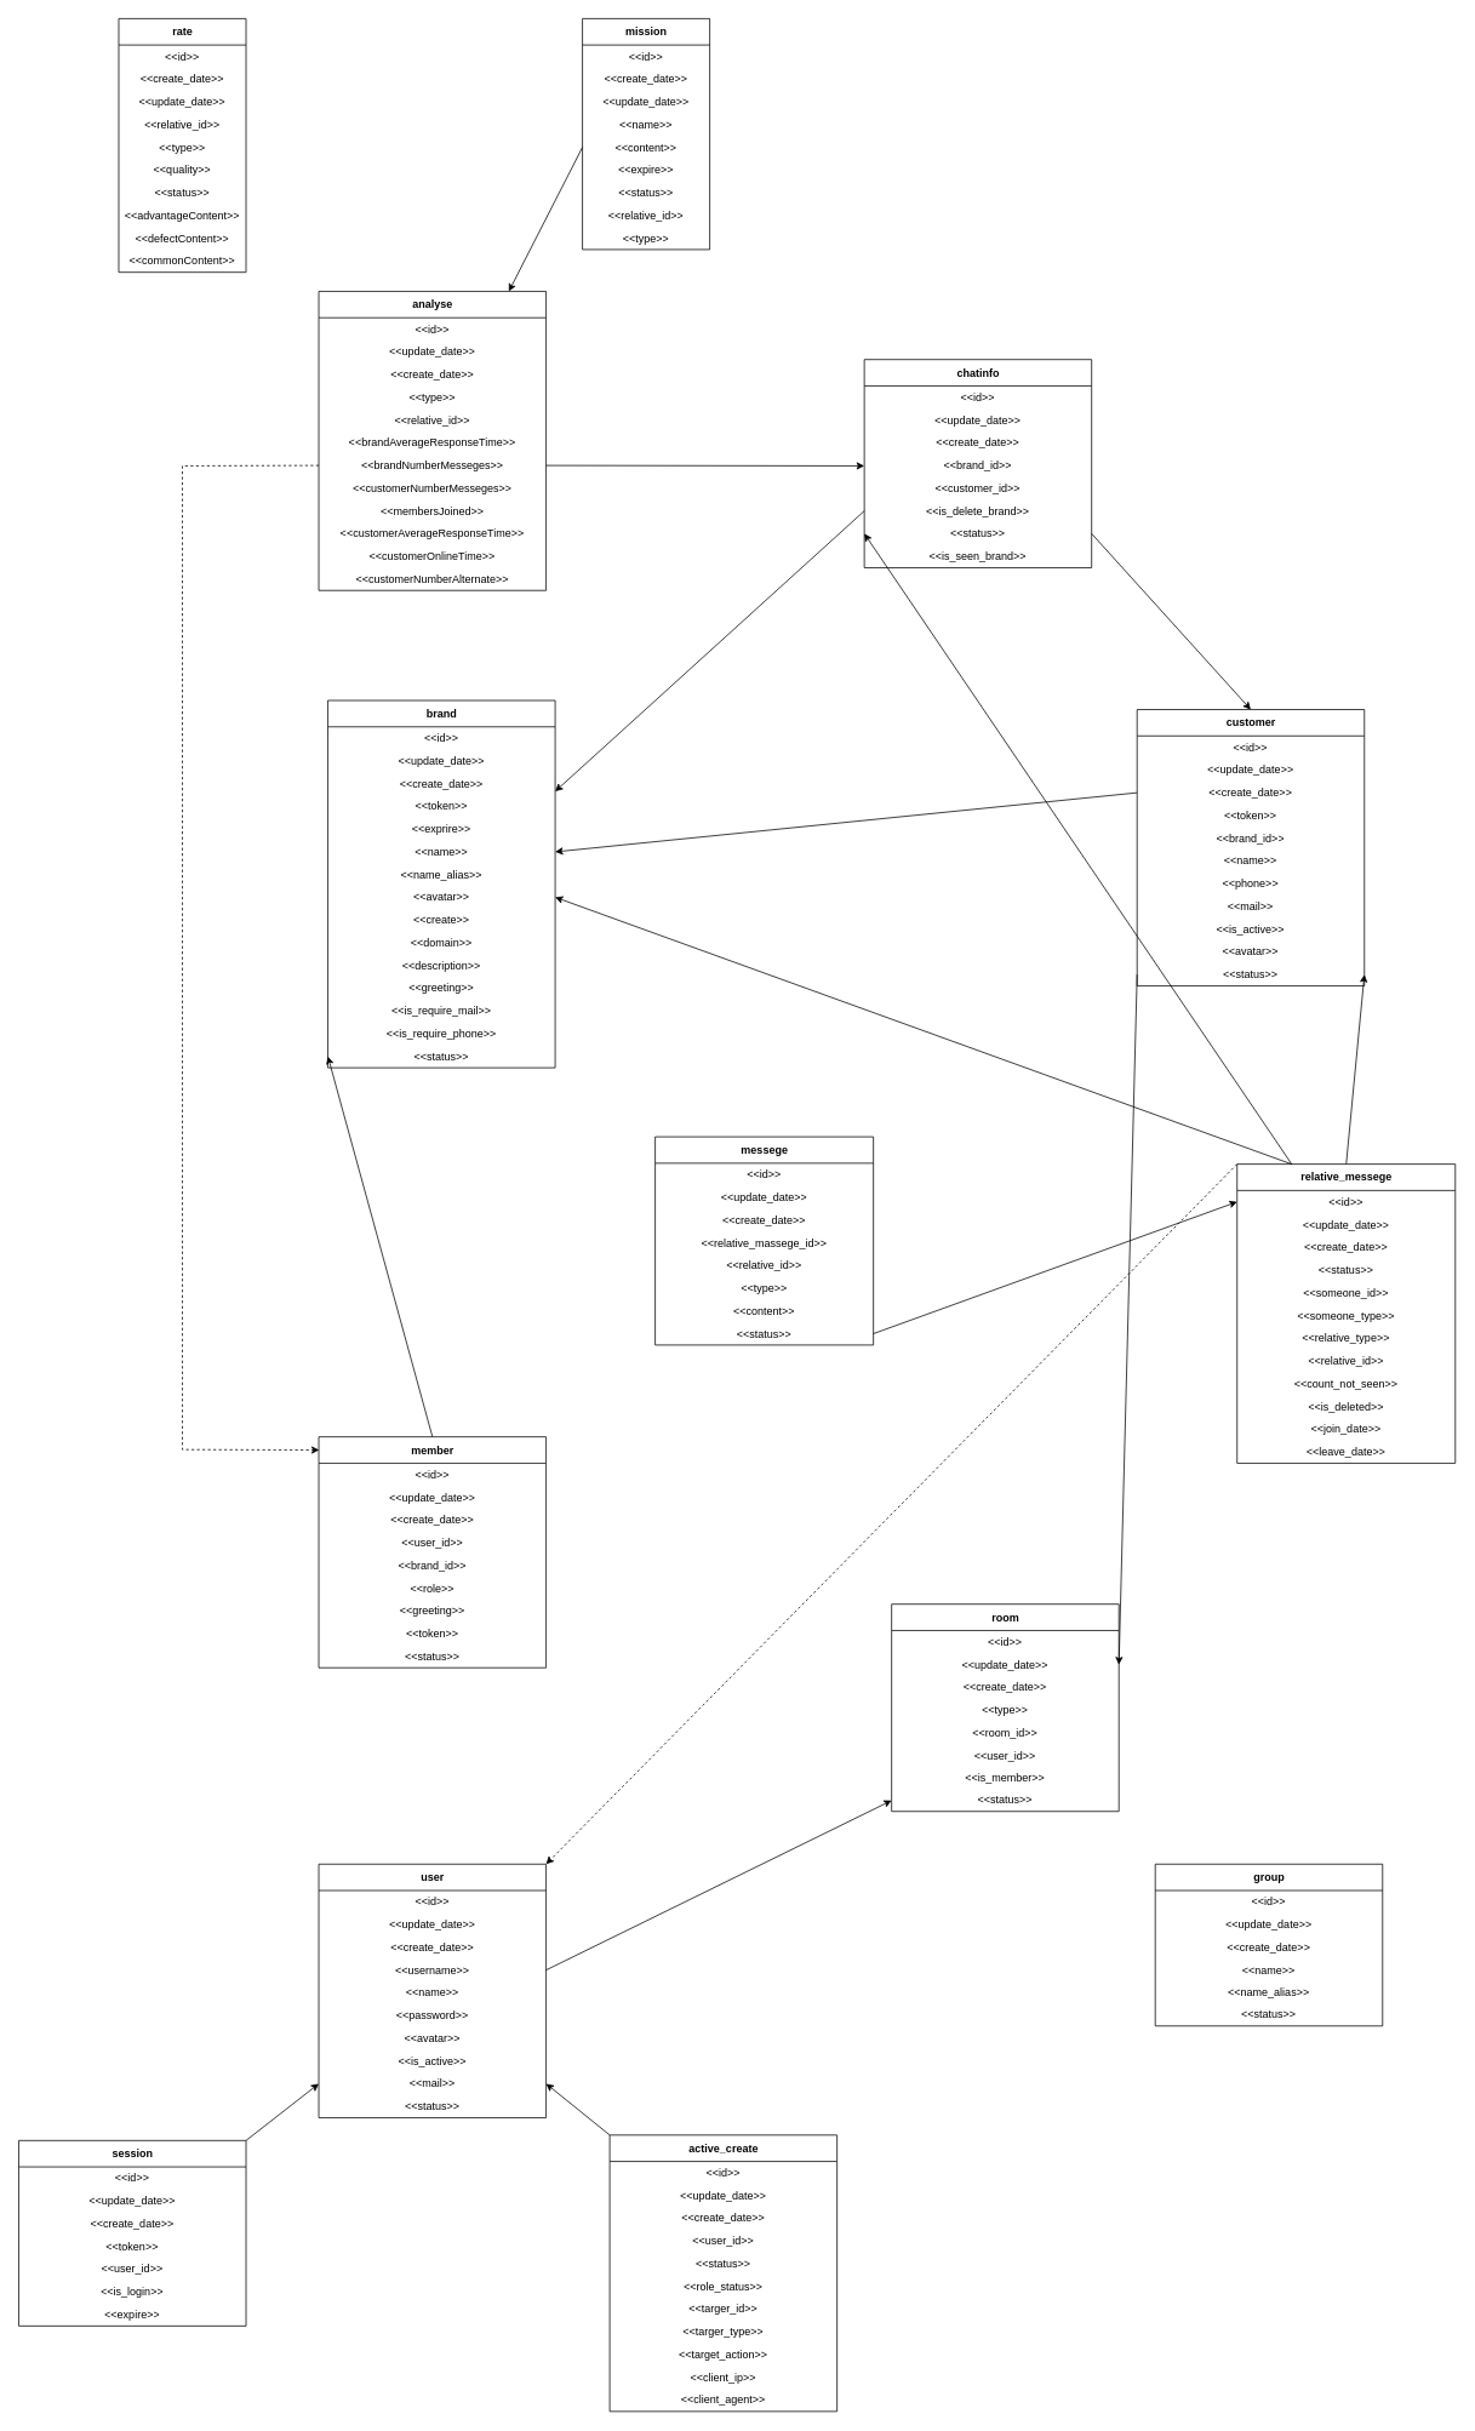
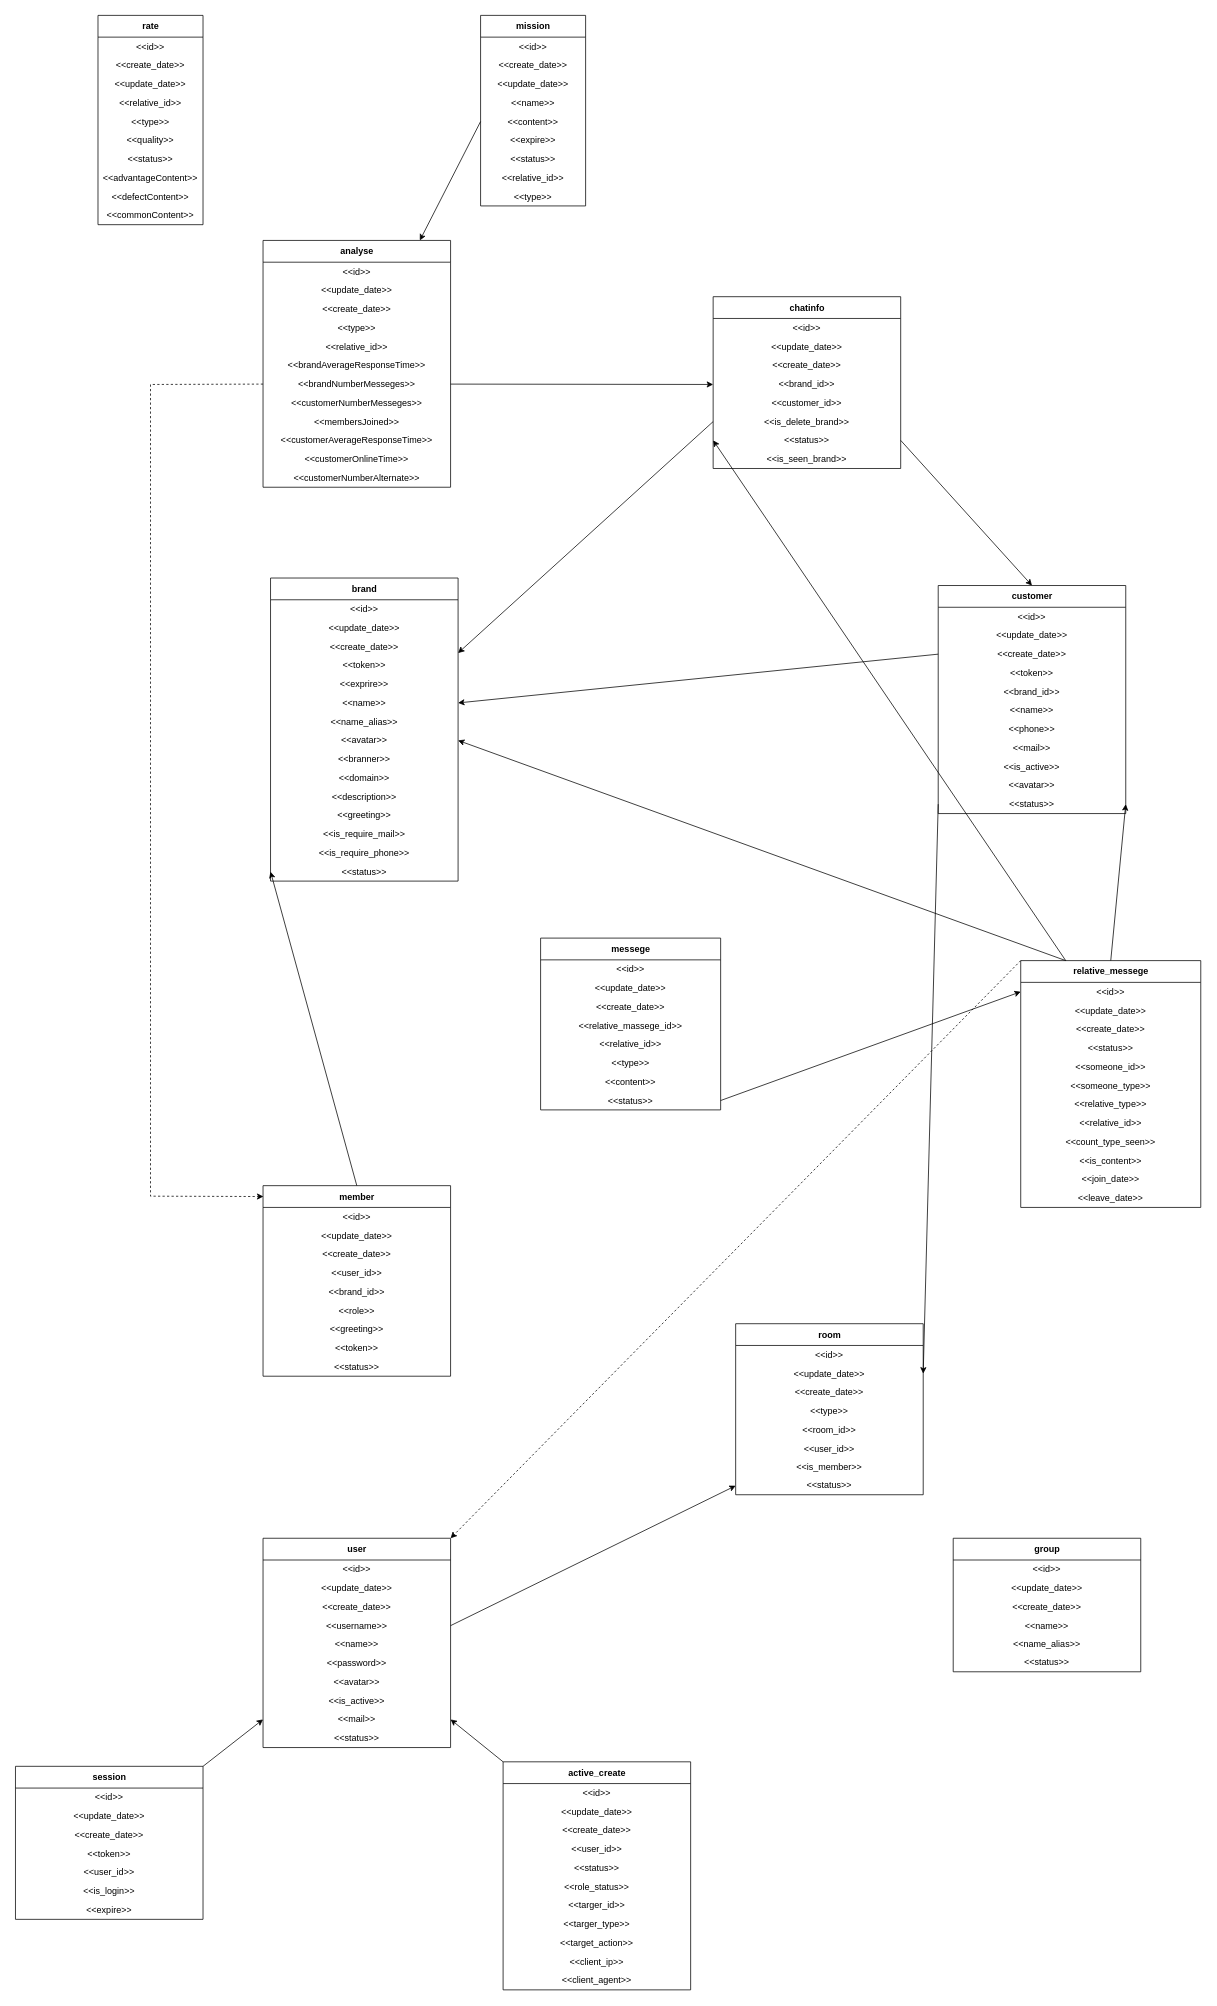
- <mxCell id="56" value="&amp;lt;&amp;lt;create&amp;gt;&amp;gt;" style="text;html=1;strokeColor=none;fillColor=none;align=center;verticalAlign=middle;spacingLeft=4;spacingRight=4;overflow=hidden;rotatable=0;points=[[0,0.5],[1,0.5]];portConstraint=eastwest;" parent="47" vertex="1"><mxGeometry y="229" width="250" height="25" as="geometry" /></mxCell>
+ <mxCell id="56" value="&amp;lt;&amp;lt;branner&amp;gt;&amp;gt;" style="text;html=1;strokeColor=none;fillColor=none;align=center;verticalAlign=middle;spacingLeft=4;spacingRight=4;overflow=hidden;rotatable=0;points=[[0,0.5],[1,0.5]];portConstraint=eastwest;" parent="47" vertex="1"><mxGeometry y="229" width="250" height="25" as="geometry" /></mxCell>
- <mxCell id="150" value="&amp;lt;&amp;lt;count_not_seen&amp;gt;&amp;gt;" style="text;html=1;strokeColor=none;fillColor=none;align=center;verticalAlign=middle;spacingLeft=4;spacingRight=4;overflow=hidden;rotatable=0;points=[[0,0.5],[1,0.5]];portConstraint=eastwest;" parent="141" vertex="1"><mxGeometry y="229" width="240" height="25" as="geometry" /></mxCell>
+ <mxCell id="150" value="&amp;lt;&amp;lt;count_type_seen&amp;gt;&amp;gt;" style="text;html=1;strokeColor=none;fillColor=none;align=center;verticalAlign=middle;spacingLeft=4;spacingRight=4;overflow=hidden;rotatable=0;points=[[0,0.5],[1,0.5]];portConstraint=eastwest;" parent="141" vertex="1"><mxGeometry y="229" width="240" height="25" as="geometry" /></mxCell>
- <mxCell id="151" value="&amp;lt;&amp;lt;is_deleted&amp;gt;&amp;gt;" style="text;html=1;strokeColor=none;fillColor=none;align=center;verticalAlign=middle;spacingLeft=4;spacingRight=4;overflow=hidden;rotatable=0;points=[[0,0.5],[1,0.5]];portConstraint=eastwest;" parent="141" vertex="1"><mxGeometry y="254" width="240" height="25" as="geometry" /></mxCell>
+ <mxCell id="151" value="&amp;lt;&amp;lt;is_content&amp;gt;&amp;gt;" style="text;html=1;strokeColor=none;fillColor=none;align=center;verticalAlign=middle;spacingLeft=4;spacingRight=4;overflow=hidden;rotatable=0;points=[[0,0.5],[1,0.5]];portConstraint=eastwest;" parent="141" vertex="1"><mxGeometry y="254" width="240" height="25" as="geometry" /></mxCell>
